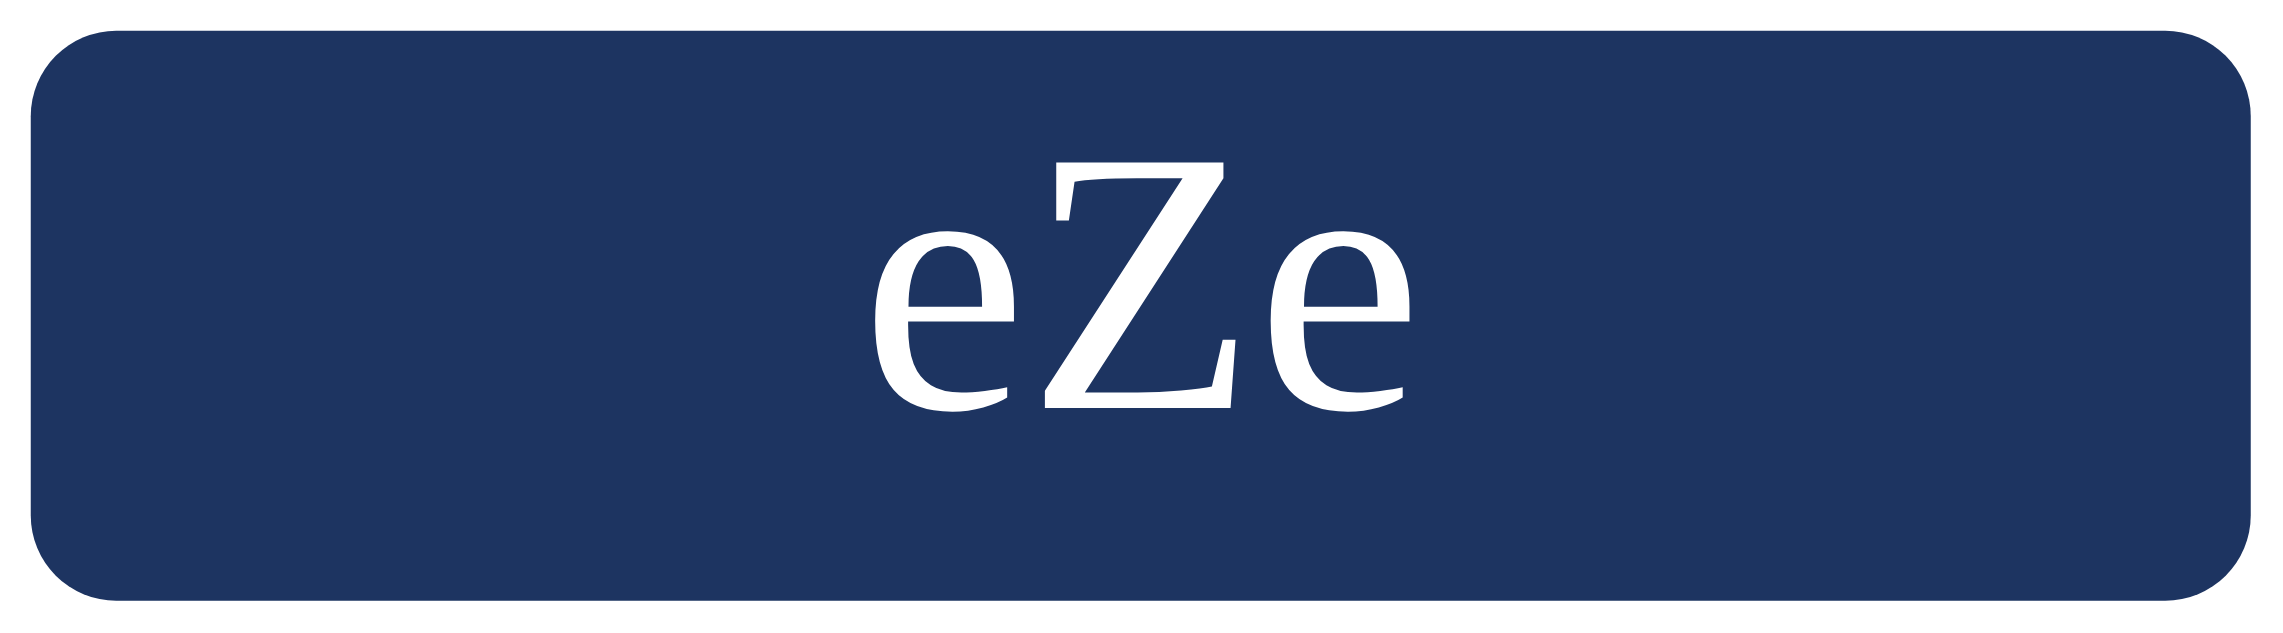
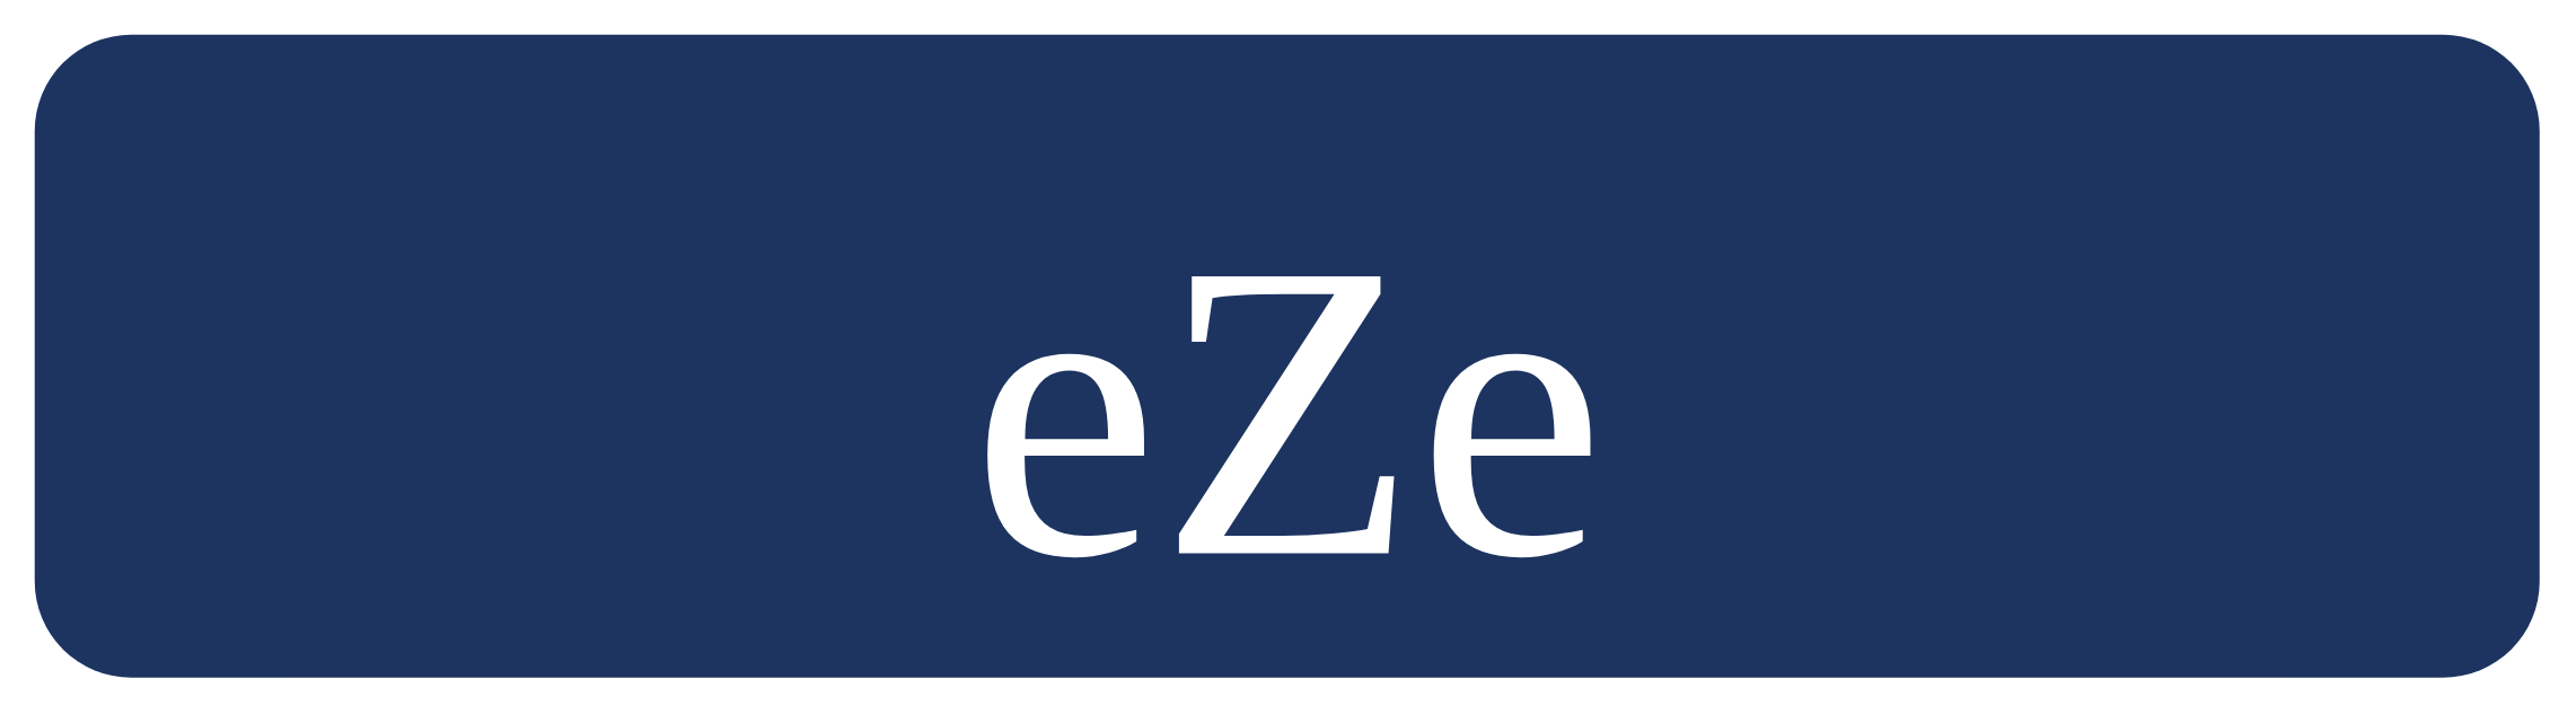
- <mxCell id="3" value="&lt;div style=&quot;&quot;&gt;&lt;font style=&quot;font-size: 250px; color: light-dark(rgb(255, 255, 255), rgb(237, 237, 237));&quot; data-font-src=&quot;https://fonts.googleapis.com/css?family=Gochi+Hand&quot; face=&quot;Gochi Hand&quot;&gt;eZe&lt;/font&gt;&lt;/div&gt;" style="text;html=1;align=center;verticalAlign=middle;whiteSpace=wrap;rounded=0;" parent="1" vertex="1"><mxGeometry x="25.5" y="105" width="1470" height="164" as="geometry" /></mxCell>
+ <mxCell id="3" value="&lt;div style=&quot;&quot;&gt;&lt;font style=&quot;font-size: 250px; color: light-dark(rgb(255, 255, 255), rgb(237, 237, 237));&quot; data-font-src=&quot;https://fonts.googleapis.com/css?family=Gochi+Hand&quot; face=&quot;Gochi Hand&quot;&gt;eZe&lt;/font&gt;&lt;/div&gt;" style="text;html=1;align=center;verticalAlign=middle;whiteSpace=wrap;rounded=0;" parent="1" vertex="1"><mxGeometry x="25.5" y="160" width="1470" height="164" as="geometry" /></mxCell>
